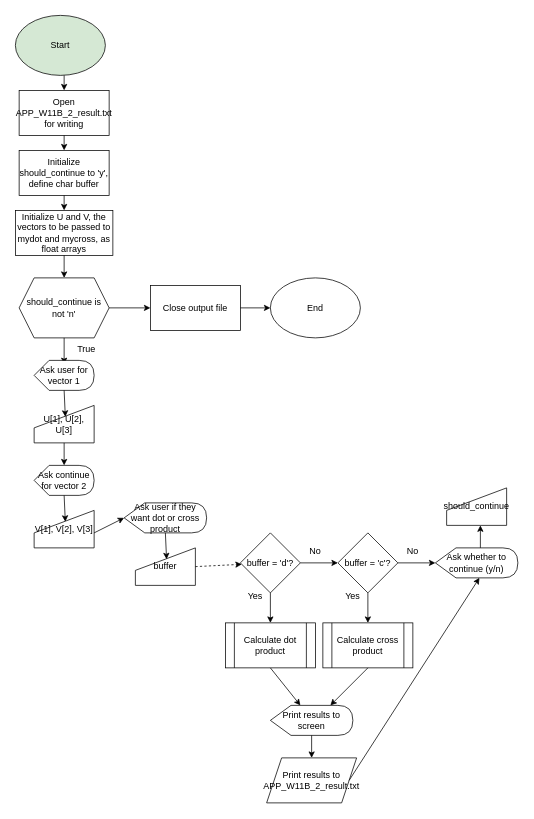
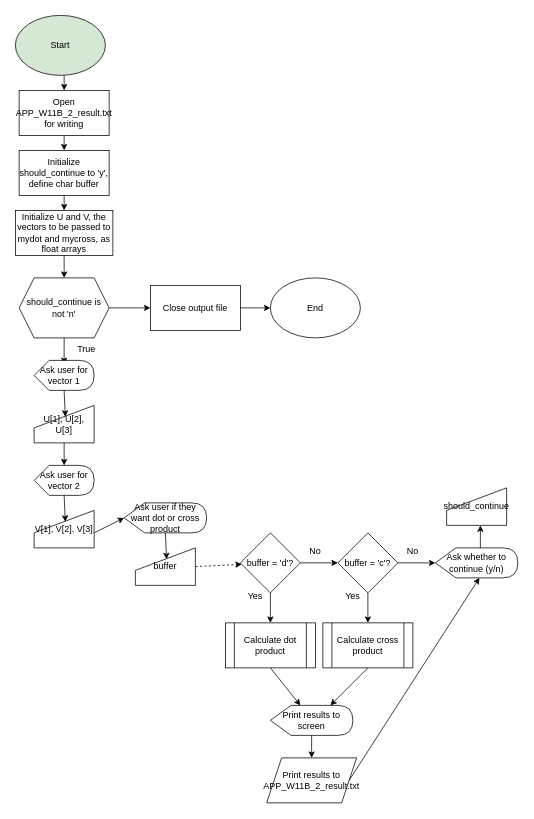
- <mxCell id="11" value="Ask continue for vector 2" style="shape=display;whiteSpace=wrap;html=1;" vertex="1" parent="1"><mxGeometry x="45" y="620" width="80" height="40" as="geometry" /></mxCell>
+ <mxCell id="11" value="Ask user for vector 2" style="shape=display;whiteSpace=wrap;html=1;" vertex="1" parent="1"><mxGeometry x="45" y="620" width="80" height="40" as="geometry" /></mxCell>
